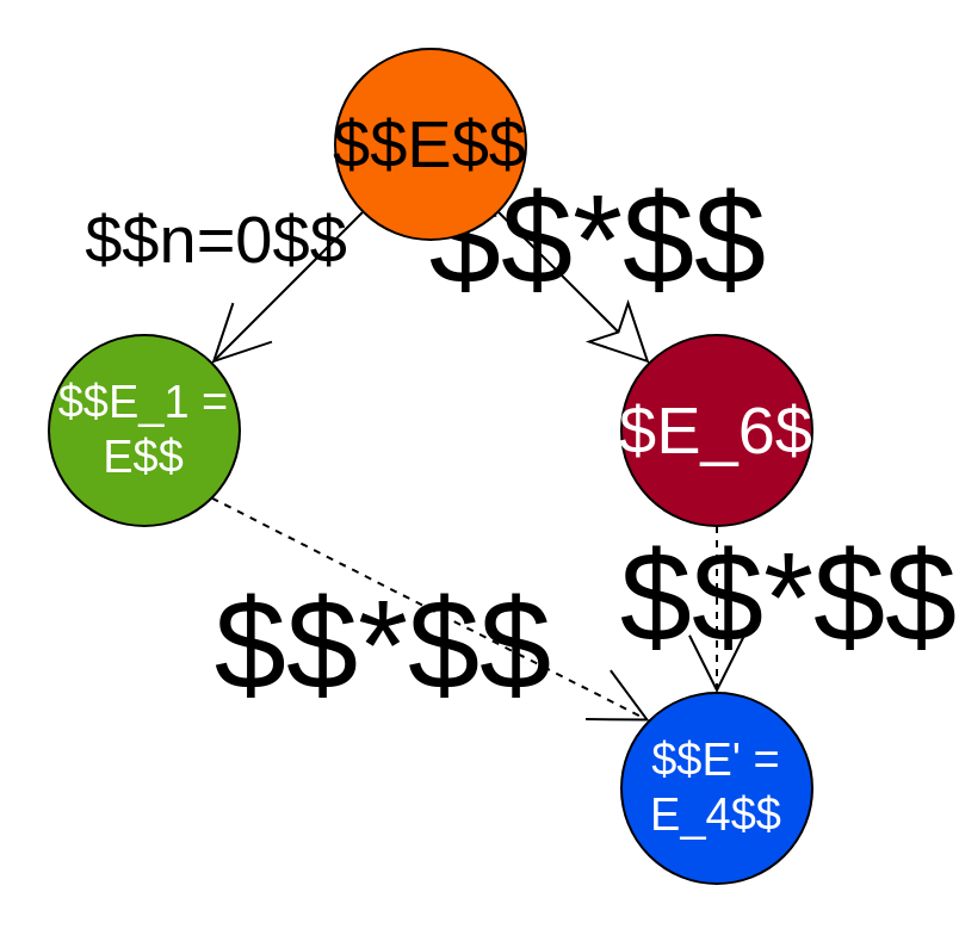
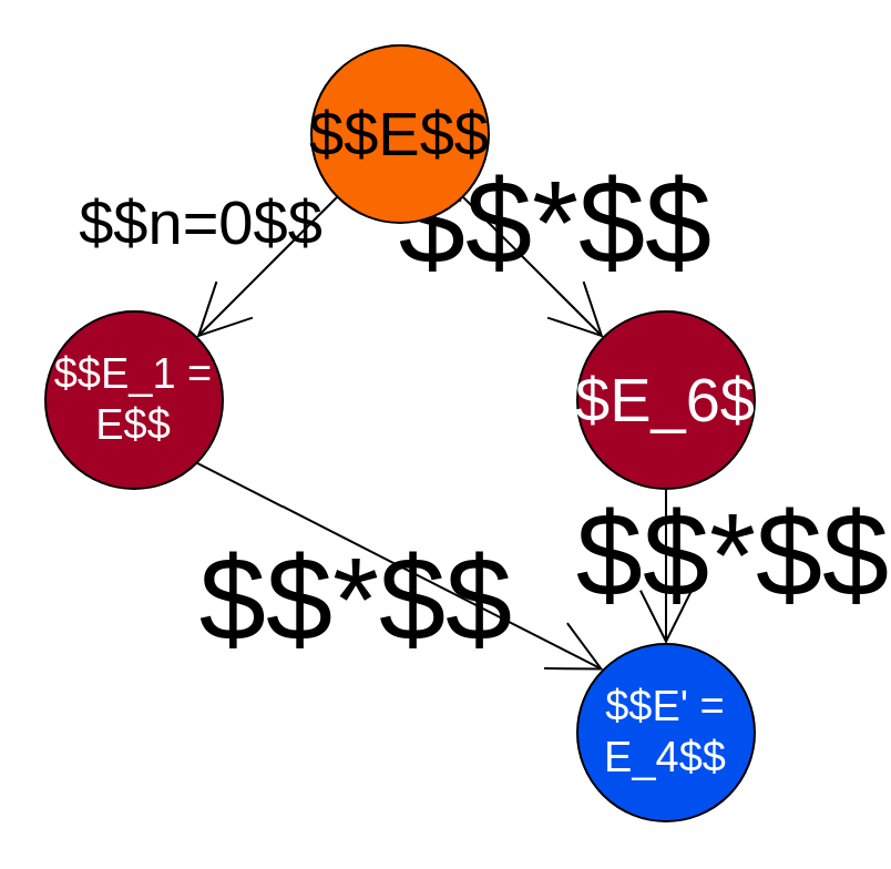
- <mxCell id="3" value="$$*$$" style="edgeStyle=none;orthogonalLoop=1;jettySize=auto;html=1;exitX=1;exitY=1;exitDx=0;exitDy=0;entryX=0;entryY=0;entryDx=0;entryDy=0;fontSize=54;endArrow=classic;endFill=0;endSize=22;labelBackgroundColor=none;" parent="1" source="4" target="8" edge="1"><mxGeometry x="-0.158" y="21" relative="1" as="geometry"><mxPoint as="offset" /></mxGeometry></mxCell>
+ <mxCell id="3" value="$$*$$" style="edgeStyle=none;orthogonalLoop=1;jettySize=auto;html=1;exitX=1;exitY=1;exitDx=0;exitDy=0;entryX=0;entryY=0;entryDx=0;entryDy=0;fontSize=54;endArrow=open;endFill=0;endSize=22;labelBackgroundColor=none;" parent="1" source="4" target="8" edge="1"><mxGeometry x="-0.158" y="21" relative="1" as="geometry"><mxPoint as="offset" /></mxGeometry></mxCell>
- <mxCell id="6" value="&lt;font style=&quot;font-size: 19px;&quot;&gt;$$E_1 = E$$&lt;/font&gt;" style="ellipse;whiteSpace=wrap;html=1;aspect=fixed;fontSize=19;fillColor=#60a917;strokeColor=#000000;fontColor=#ffffff;" parent="1" vertex="1"><mxGeometry x="20" y="140" width="80" height="80" as="geometry" /></mxCell>
+ <mxCell id="6" value="&lt;font style=&quot;font-size: 19px;&quot;&gt;$$E_1 = E$$&lt;/font&gt;" style="ellipse;whiteSpace=wrap;html=1;aspect=fixed;fontSize=19;fillColor=#a20025;strokeColor=#000000;fontColor=#ffffff;" parent="1" vertex="1"><mxGeometry x="20" y="140" width="80" height="80" as="geometry" /></mxCell>
- <mxCell id="5" value="$$*$$" style="edgeStyle=none;orthogonalLoop=1;jettySize=auto;html=1;exitX=1;exitY=1;exitDx=0;exitDy=0;entryX=0;entryY=0;entryDx=0;entryDy=0;fontSize=54;endArrow=open;endFill=0;endSize=22;dashed=1;labelBackgroundColor=none;" parent="1" source="6" target="9" edge="1"><mxGeometry x="-0.107" y="-22" relative="1" as="geometry"><mxPoint as="offset" /></mxGeometry></mxCell>
+ <mxCell id="5" value="$$*$$" style="edgeStyle=none;orthogonalLoop=1;jettySize=auto;html=1;exitX=1;exitY=1;exitDx=0;exitDy=0;entryX=0;entryY=0;entryDx=0;entryDy=0;fontSize=54;endArrow=open;endFill=0;endSize=22;dashed=0;labelBackgroundColor=none;" parent="1" source="6" target="9" edge="1"><mxGeometry x="-0.107" y="-22" relative="1" as="geometry"><mxPoint as="offset" /></mxGeometry></mxCell>
- <mxCell id="7" value="$$*$$" style="edgeStyle=none;orthogonalLoop=1;jettySize=auto;html=1;exitX=0.5;exitY=1;exitDx=0;exitDy=0;fontSize=54;endArrow=open;endFill=0;endSize=22;dashed=1;entryX=0.5;entryY=0;entryDx=0;entryDy=0;labelBackgroundColor=none;" parent="1" source="8" target="9" edge="1"><mxGeometry x="-0.143" y="30" relative="1" as="geometry"><mxPoint x="280" y="300" as="targetPoint" /><mxPoint as="offset" /></mxGeometry></mxCell>
+ <mxCell id="7" value="$$*$$" style="edgeStyle=none;orthogonalLoop=1;jettySize=auto;html=1;exitX=0.5;exitY=1;exitDx=0;exitDy=0;fontSize=54;endArrow=open;endFill=0;endSize=22;dashed=0;entryX=0.5;entryY=0;entryDx=0;entryDy=0;labelBackgroundColor=none;" parent="1" source="8" target="9" edge="1"><mxGeometry x="-0.143" y="30" relative="1" as="geometry"><mxPoint x="280" y="300" as="targetPoint" /><mxPoint as="offset" /></mxGeometry></mxCell>
